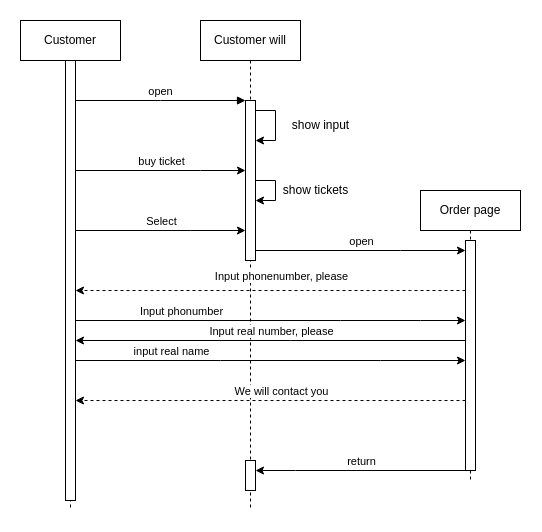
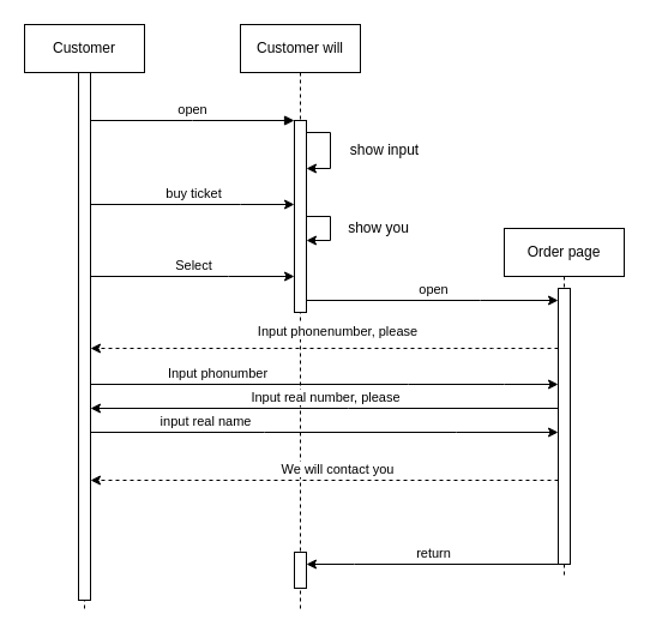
- <mxCell id="13" value="show tickets" style="text;html=1;align=center;verticalAlign=middle;resizable=0;points=[];autosize=1;strokeColor=none;fillColor=none;" parent="1" vertex="1"><mxGeometry x="270" y="175" width="90" height="30" as="geometry" /></mxCell>
+ <mxCell id="13" value="show you" style="text;html=1;align=center;verticalAlign=middle;resizable=0;points=[];autosize=1;strokeColor=none;fillColor=none;" parent="1" vertex="1"><mxGeometry x="270" y="175" width="90" height="30" as="geometry" /></mxCell>
